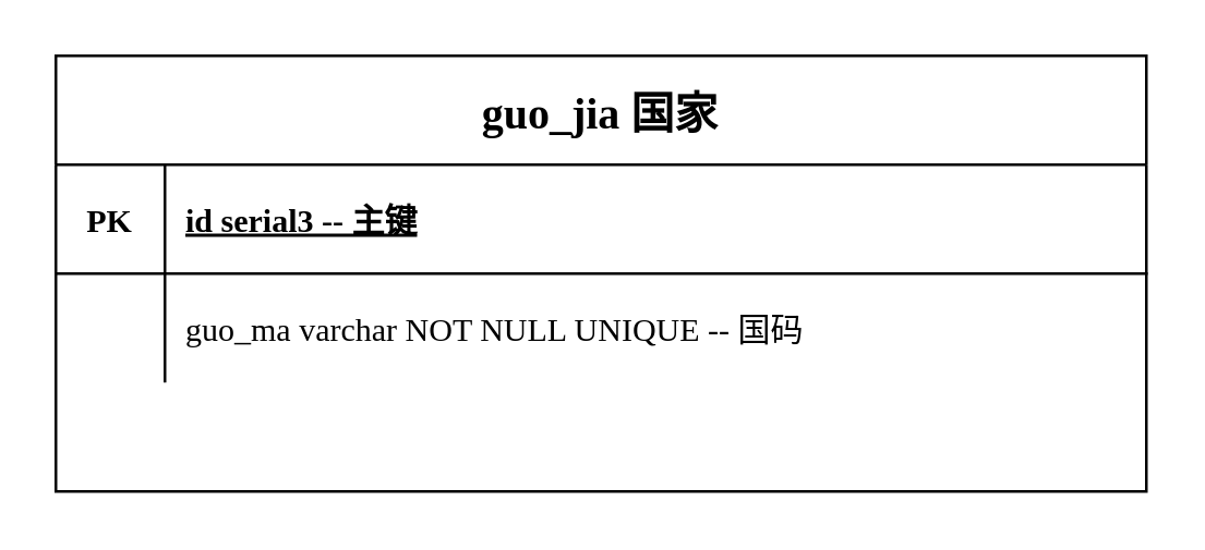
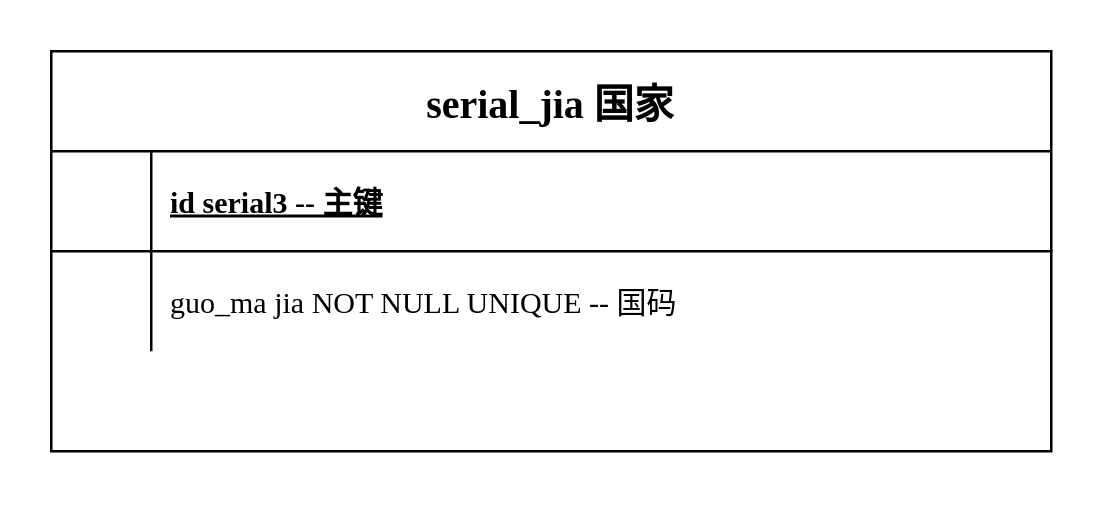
- <mxCell id="2" value="guo_jia 国家" style="shape=table;startSize=40;container=1;collapsible=1;childLayout=tableLayout;fixedRows=1;rowLines=0;fontStyle=1;align=center;resizeLast=1;fontFamily=Roboto Mono;fontSource=https%3A%2F%2Ffonts.googleapis.com%2Fcss%3Ffamily%3DRoboto%2BMono;fontSize=16;" vertex="1" parent="1"><mxGeometry x="20" y="20" width="400" height="160" as="geometry" /></mxCell>
+ <mxCell id="2" value="serial_jia 国家" style="shape=table;startSize=40;container=1;collapsible=1;childLayout=tableLayout;fixedRows=1;rowLines=0;fontStyle=1;align=center;resizeLast=1;fontFamily=Roboto Mono;fontSource=https%3A%2F%2Ffonts.googleapis.com%2Fcss%3Ffamily%3DRoboto%2BMono;fontSize=16;" vertex="1" parent="1"><mxGeometry x="20" y="20" width="400" height="160" as="geometry" /></mxCell>
- <mxCell id="4" value="PK" style="shape=partialRectangle;connectable=0;fillColor=none;top=0;left=0;bottom=0;right=0;fontStyle=1;overflow=hidden;fontFamily=Roboto Mono;fontSource=https%3A%2F%2Ffonts.googleapis.com%2Fcss%3Ffamily%3DRoboto%2BMono;" vertex="1" parent="3"><mxGeometry width="40" height="40" as="geometry"><mxRectangle width="40" height="40" as="alternateBounds" /></mxGeometry></mxCell>
- <mxCell id="8" value="guo_ma varchar NOT NULL UNIQUE -- 国码" style="shape=partialRectangle;connectable=0;fillColor=none;top=0;left=0;bottom=0;right=0;align=left;spacingLeft=6;overflow=hidden;fontFamily=Roboto Mono;fontSource=https%3A%2F%2Ffonts.googleapis.com%2Fcss%3Ffamily%3DRoboto%2BMono;" vertex="1" parent="6"><mxGeometry x="40" width="360" height="40" as="geometry"><mxRectangle width="360" height="40" as="alternateBounds" /></mxGeometry></mxCell>
+ <mxCell id="8" value="guo_ma jia NOT NULL UNIQUE -- 国码" style="shape=partialRectangle;connectable=0;fillColor=none;top=0;left=0;bottom=0;right=0;align=left;spacingLeft=6;overflow=hidden;fontFamily=Roboto Mono;fontSource=https%3A%2F%2Ffonts.googleapis.com%2Fcss%3Ffamily%3DRoboto%2BMono;" vertex="1" parent="6"><mxGeometry x="40" width="360" height="40" as="geometry"><mxRectangle width="360" height="40" as="alternateBounds" /></mxGeometry></mxCell>
